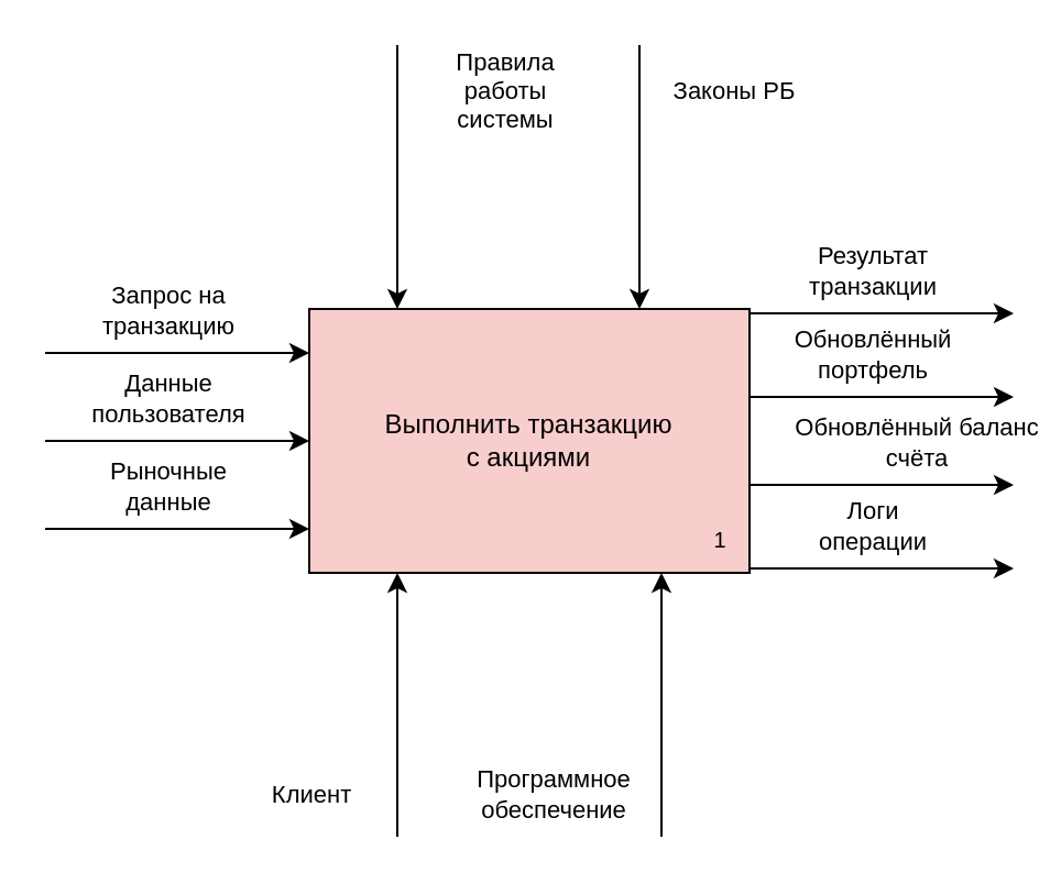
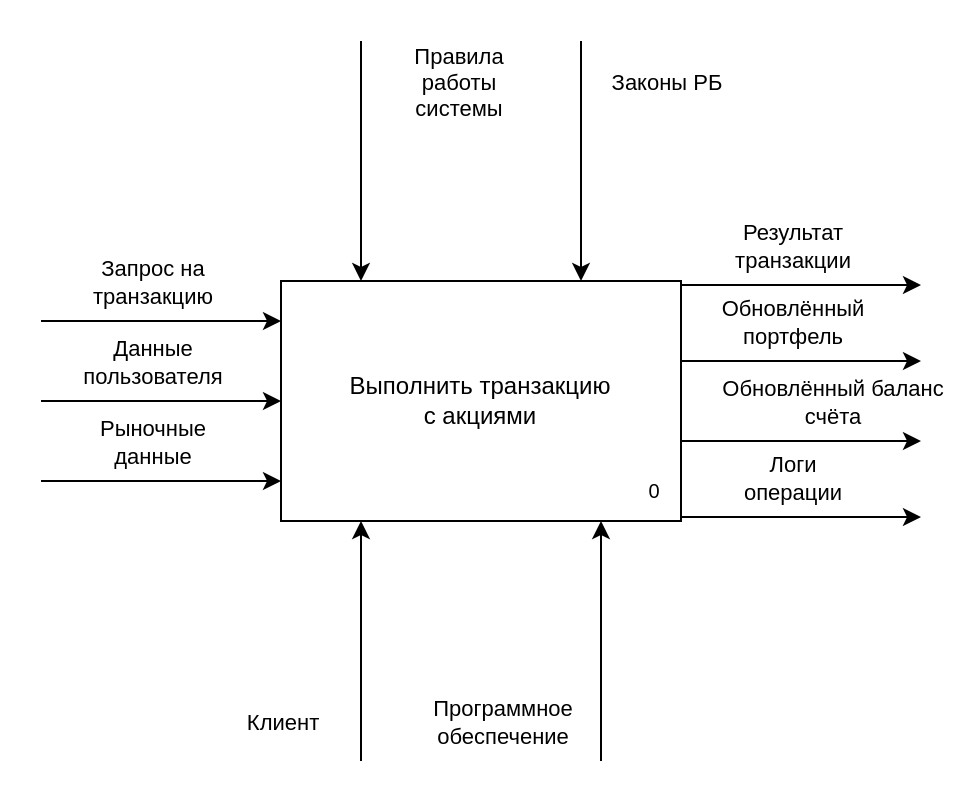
- <mxCell id="3" value="Выполнить транзакцию&lt;div&gt;с акциями&lt;/div&gt;" style="rounded=0;whiteSpace=wrap;html=1;movable=1;resizable=1;rotatable=1;deletable=1;editable=1;locked=0;connectable=1;fillColor=#f8cecc;" parent="2" vertex="1"><mxGeometry width="200.0" height="120.0" as="geometry" /></mxCell>
+ <mxCell id="3" value="Выполнить транзакцию&lt;div&gt;с акциями&lt;/div&gt;" style="rounded=0;whiteSpace=wrap;html=1;movable=1;resizable=1;rotatable=1;deletable=1;editable=1;locked=0;connectable=1;" parent="2" vertex="1"><mxGeometry width="200.0" height="120.0" as="geometry" /></mxCell>
- <mxCell id="4" value="&lt;font style=&quot;font-size: 10px;&quot;&gt;1&lt;/font&gt;" style="text;html=1;align=center;verticalAlign=middle;whiteSpace=wrap;rounded=0;movable=1;resizable=1;rotatable=1;deletable=1;editable=1;locked=0;connectable=1;" parent="2" vertex="1"><mxGeometry x="174.359" y="90" width="25.641" height="30" as="geometry" /></mxCell>
+ <mxCell id="4" value="&lt;font style=&quot;font-size: 10px;&quot;&gt;0&lt;/font&gt;" style="text;html=1;align=center;verticalAlign=middle;whiteSpace=wrap;rounded=0;movable=1;resizable=1;rotatable=1;deletable=1;editable=1;locked=0;connectable=1;" parent="2" vertex="1"><mxGeometry x="174.359" y="90" width="25.641" height="30" as="geometry" /></mxCell>
